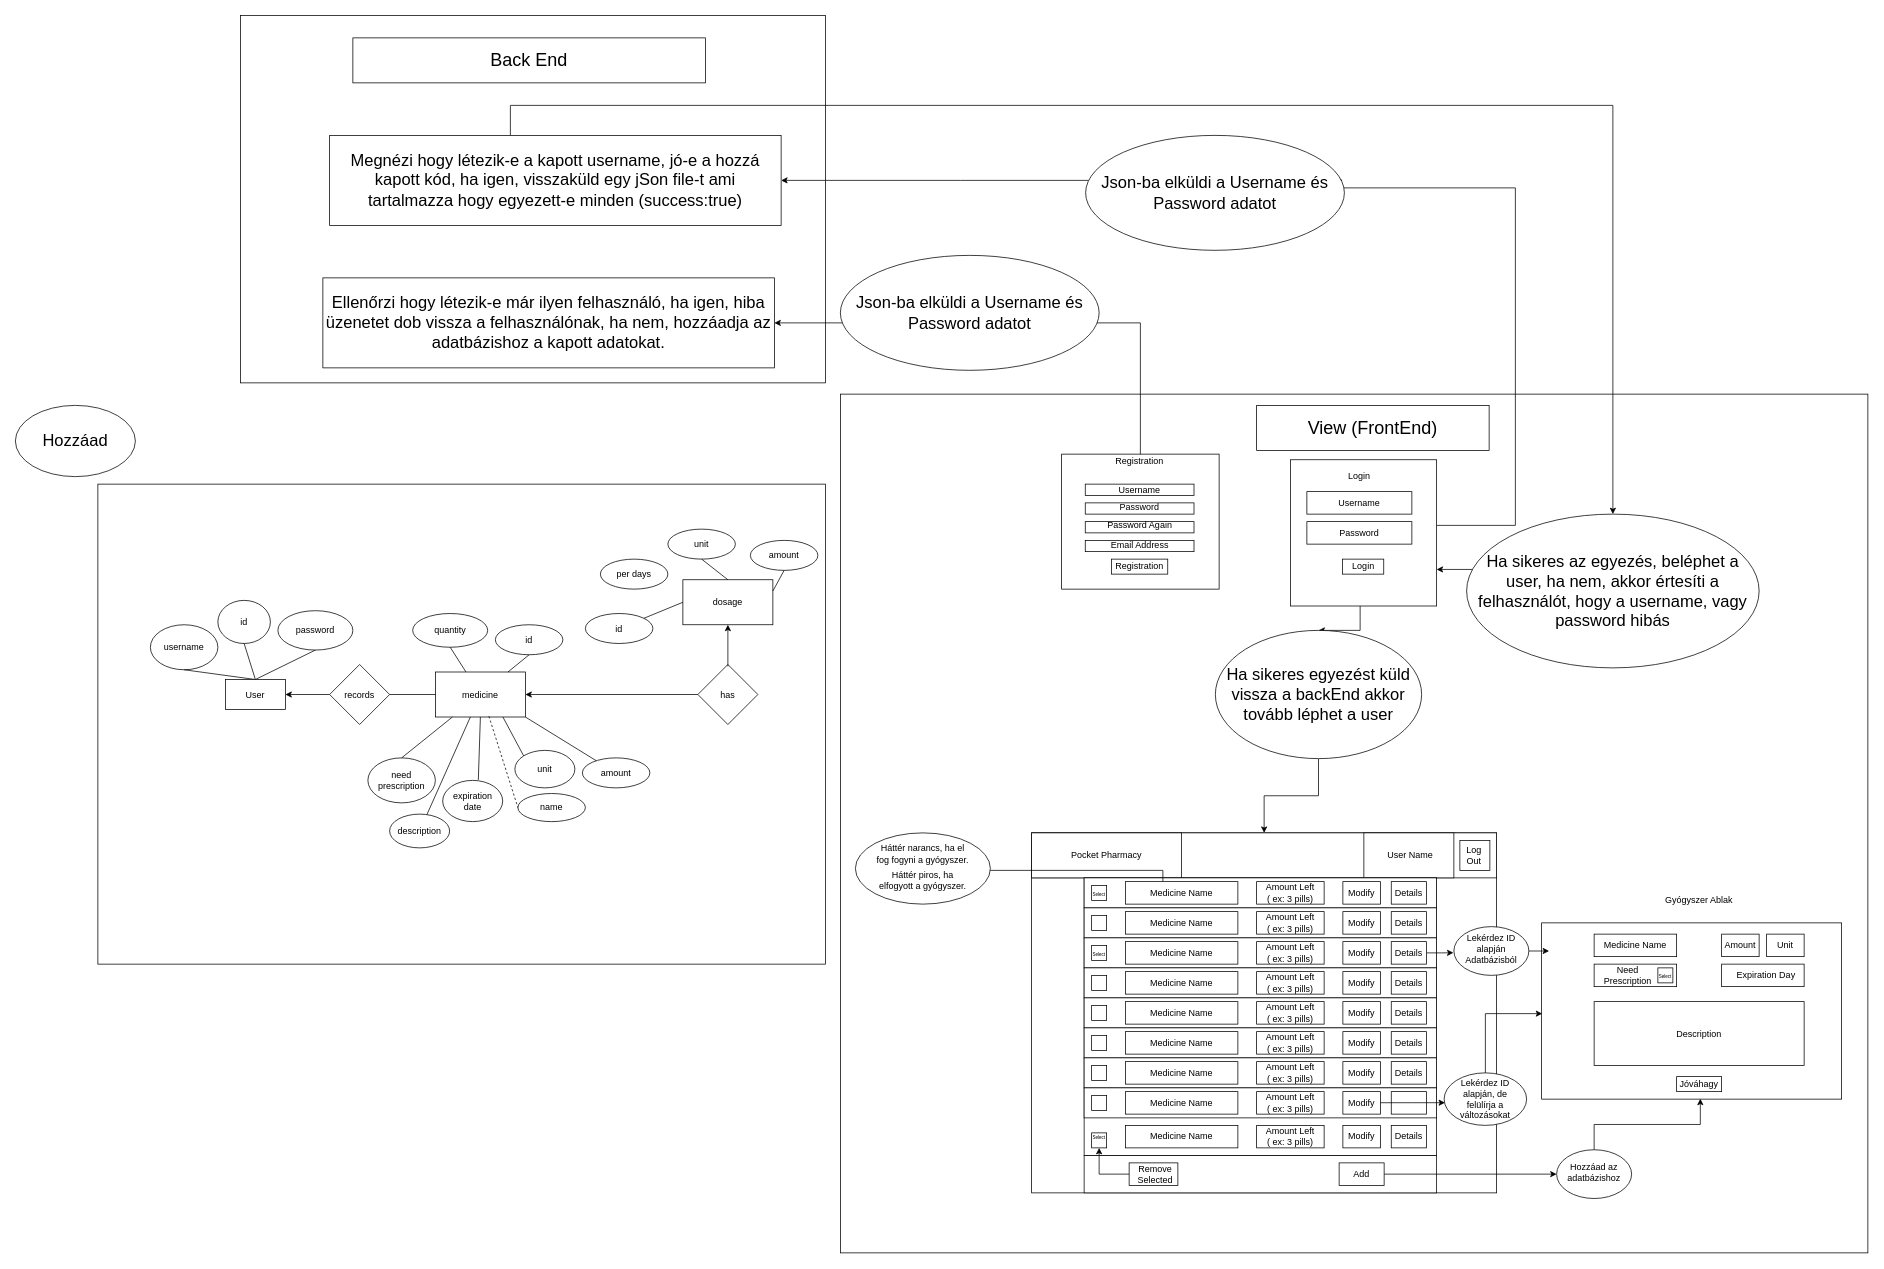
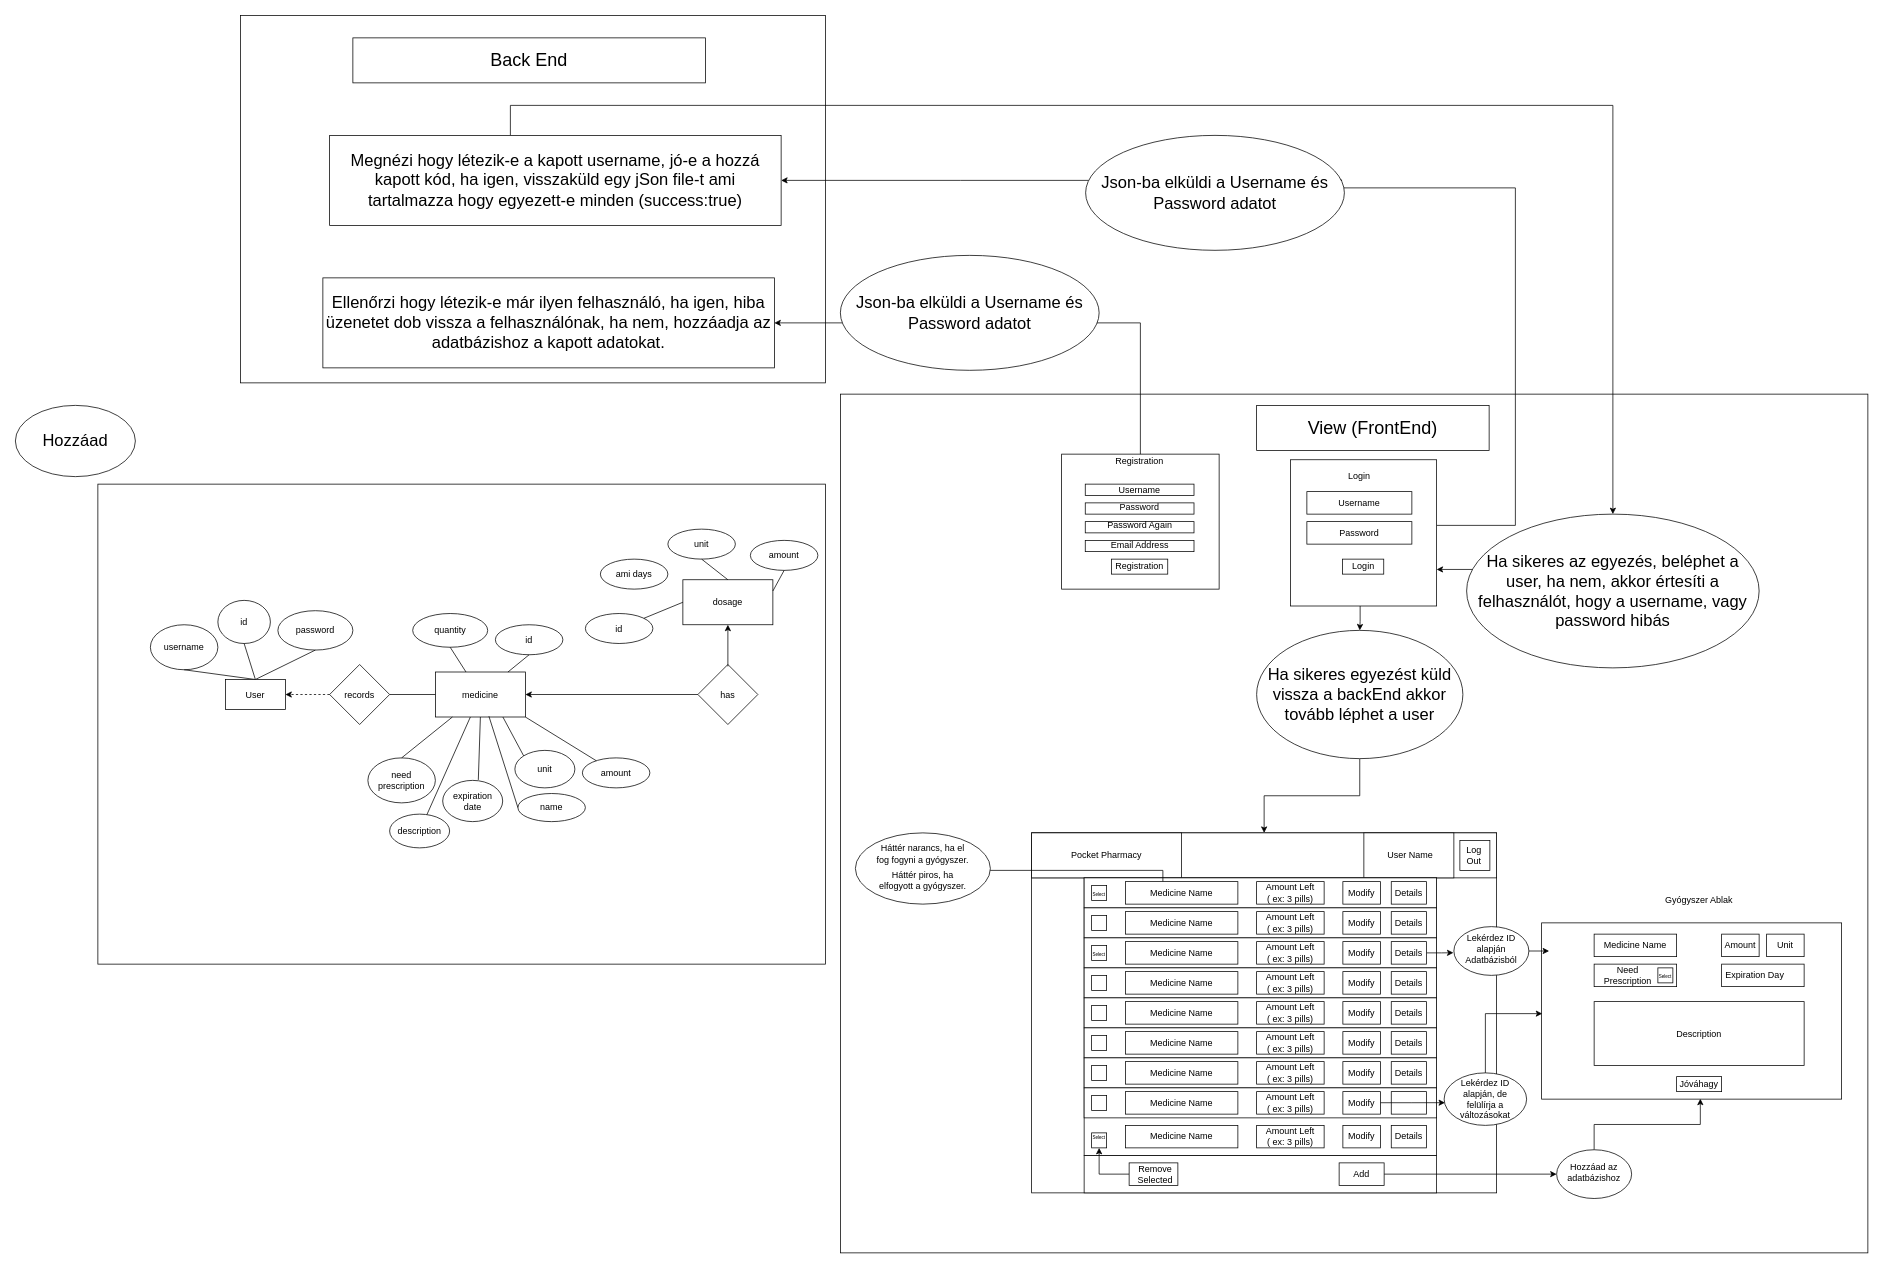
- <mxCell id="181" value="per days" style="ellipse;whiteSpace=wrap;html=1;" parent="1" vertex="1"><mxGeometry x="800" y="745" width="90" height="40" as="geometry" /></mxCell>
+ <mxCell id="181" value="ami days" style="ellipse;whiteSpace=wrap;html=1;" parent="1" vertex="1"><mxGeometry x="800" y="745" width="90" height="40" as="geometry" /></mxCell>
- <mxCell id="217" value="" style="endArrow=classic;html=1;entryX=1;entryY=0.5;entryDx=0;entryDy=0;exitX=0;exitY=0.5;exitDx=0;exitDy=0;" edge="1" parent="1" source="166" target="213"><mxGeometry width="50" height="50" relative="1" as="geometry"><mxPoint x="420" y="975" as="sourcePoint" /><mxPoint x="470" y="925" as="targetPoint" /></mxGeometry></mxCell>
+ <mxCell id="217" value="" style="endArrow=classic;html=1;entryX=1;entryY=0.5;entryDx=0;entryDy=0;exitX=0;exitY=0.5;exitDx=0;exitDy=0;dashed=1;" edge="1" parent="1" source="166" target="213"><mxGeometry width="50" height="50" relative="1" as="geometry"><mxPoint x="420" y="975" as="sourcePoint" /><mxPoint x="470" y="925" as="targetPoint" /></mxGeometry></mxCell>
- <mxCell id="205" value="&lt;font style=&quot;font-size: 22px&quot;&gt;Ha sikeres egyezést küld vissza a backEnd akkor tovább léphet a user&lt;br&gt;&lt;/font&gt;" style="ellipse;whiteSpace=wrap;html=1;" parent="1" vertex="1"><mxGeometry x="1620" y="840" width="275" height="171" as="geometry" /></mxCell>
+ <mxCell id="205" value="&lt;font style=&quot;font-size: 22px&quot;&gt;Ha sikeres egyezést küld vissza a backEnd akkor tovább léphet a user&lt;br&gt;&lt;/font&gt;" style="ellipse;whiteSpace=wrap;html=1;" parent="1" vertex="1"><mxGeometry x="1675" y="840" width="275" height="171" as="geometry" /></mxCell>
- <mxCell id="185" value="" style="endArrow=none;html=1;entryX=0;entryY=0.5;entryDx=0;entryDy=0;exitX=0.595;exitY=0.984;exitDx=0;exitDy=0;exitPerimeter=0;dashed=1;" parent="1" source="170" target="175" edge="1"><mxGeometry width="50" height="50" relative="1" as="geometry"><mxPoint x="210" y="1250" as="sourcePoint" /><mxPoint x="240" y="1120" as="targetPoint" /></mxGeometry></mxCell>
+ <mxCell id="185" value="" style="endArrow=none;html=1;entryX=0;entryY=0.5;entryDx=0;entryDy=0;exitX=0.595;exitY=0.984;exitDx=0;exitDy=0;exitPerimeter=0;" parent="1" source="170" target="175" edge="1"><mxGeometry width="50" height="50" relative="1" as="geometry"><mxPoint x="210" y="1250" as="sourcePoint" /><mxPoint x="240" y="1120" as="targetPoint" /></mxGeometry></mxCell>
- <mxCell id="153" value="Expiration Day" style="text;html=1;strokeColor=none;fillColor=none;align=center;verticalAlign=middle;whiteSpace=wrap;rounded=0;" parent="1" vertex="1"><mxGeometry x="2312.5" y="1290" width="82.5" height="20" as="geometry" /></mxCell>
+ <mxCell id="153" value="Expiration Day" style="text;html=1;strokeColor=none;fillColor=none;align=center;verticalAlign=middle;whiteSpace=wrap;rounded=0;" parent="1" vertex="1"><mxGeometry x="2297.5" y="1290" width="82.5" height="20" as="geometry" /></mxCell>
